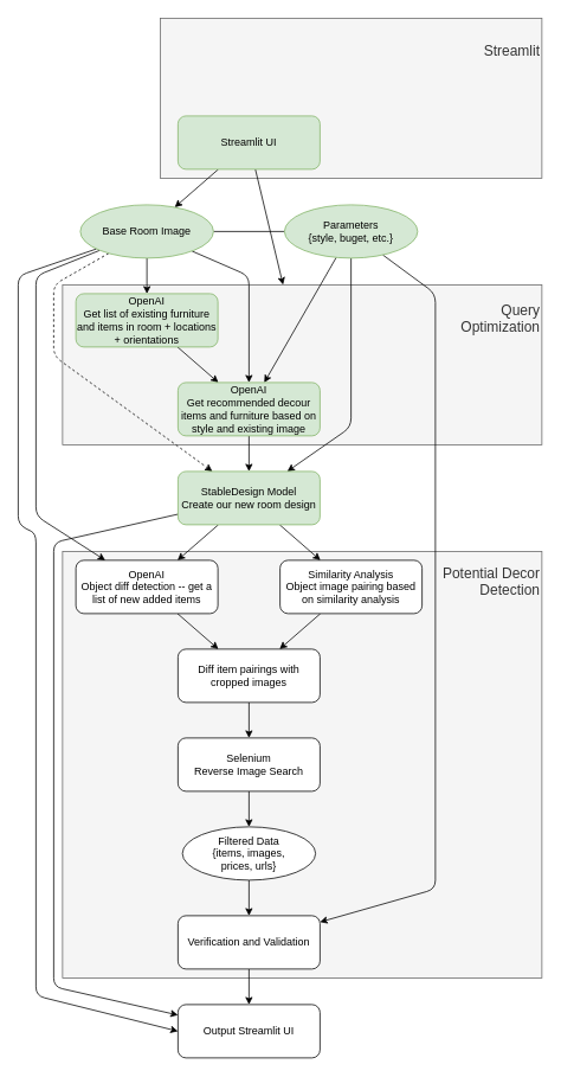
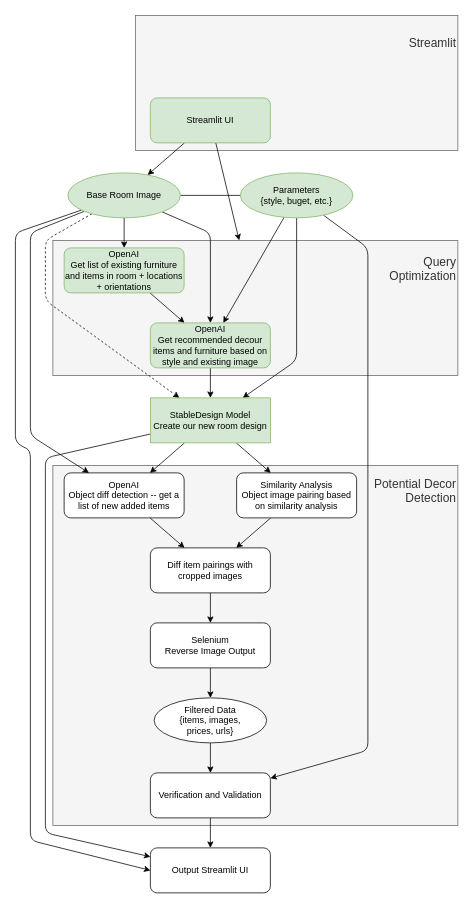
- <mxCell id="26" value="StableDesign Model&lt;div&gt;Create our new room design&lt;/div&gt;" style="rounded=1;whiteSpace=wrap;html=1;fillColor=#d5e8d4;strokeColor=#82b366;" parent="1" vertex="1"><mxGeometry x="200" y="530" width="160" height="60" as="geometry" /></mxCell>
+ <mxCell id="26" value="StableDesign Model&lt;div&gt;Create our new room design&lt;/div&gt;" style="whiteSpace=wrap;html=1;fillColor=#d5e8d4;strokeColor=#82b366;rounded=0;" parent="1" vertex="1"><mxGeometry x="200" y="530" width="160" height="60" as="geometry" /></mxCell>
- <mxCell id="34" value="&lt;div&gt;Selenium&lt;/div&gt;Reverse Image Search&lt;div&gt;&lt;/div&gt;" style="rounded=1;whiteSpace=wrap;html=1;" parent="1" vertex="1"><mxGeometry x="200" y="830" width="160" height="60" as="geometry" /></mxCell>
+ <mxCell id="34" value="&lt;div&gt;Selenium&lt;/div&gt;Reverse Image Output&lt;div&gt;&lt;/div&gt;" style="rounded=1;whiteSpace=wrap;html=1;" parent="1" vertex="1"><mxGeometry x="200" y="830" width="160" height="60" as="geometry" /></mxCell>
